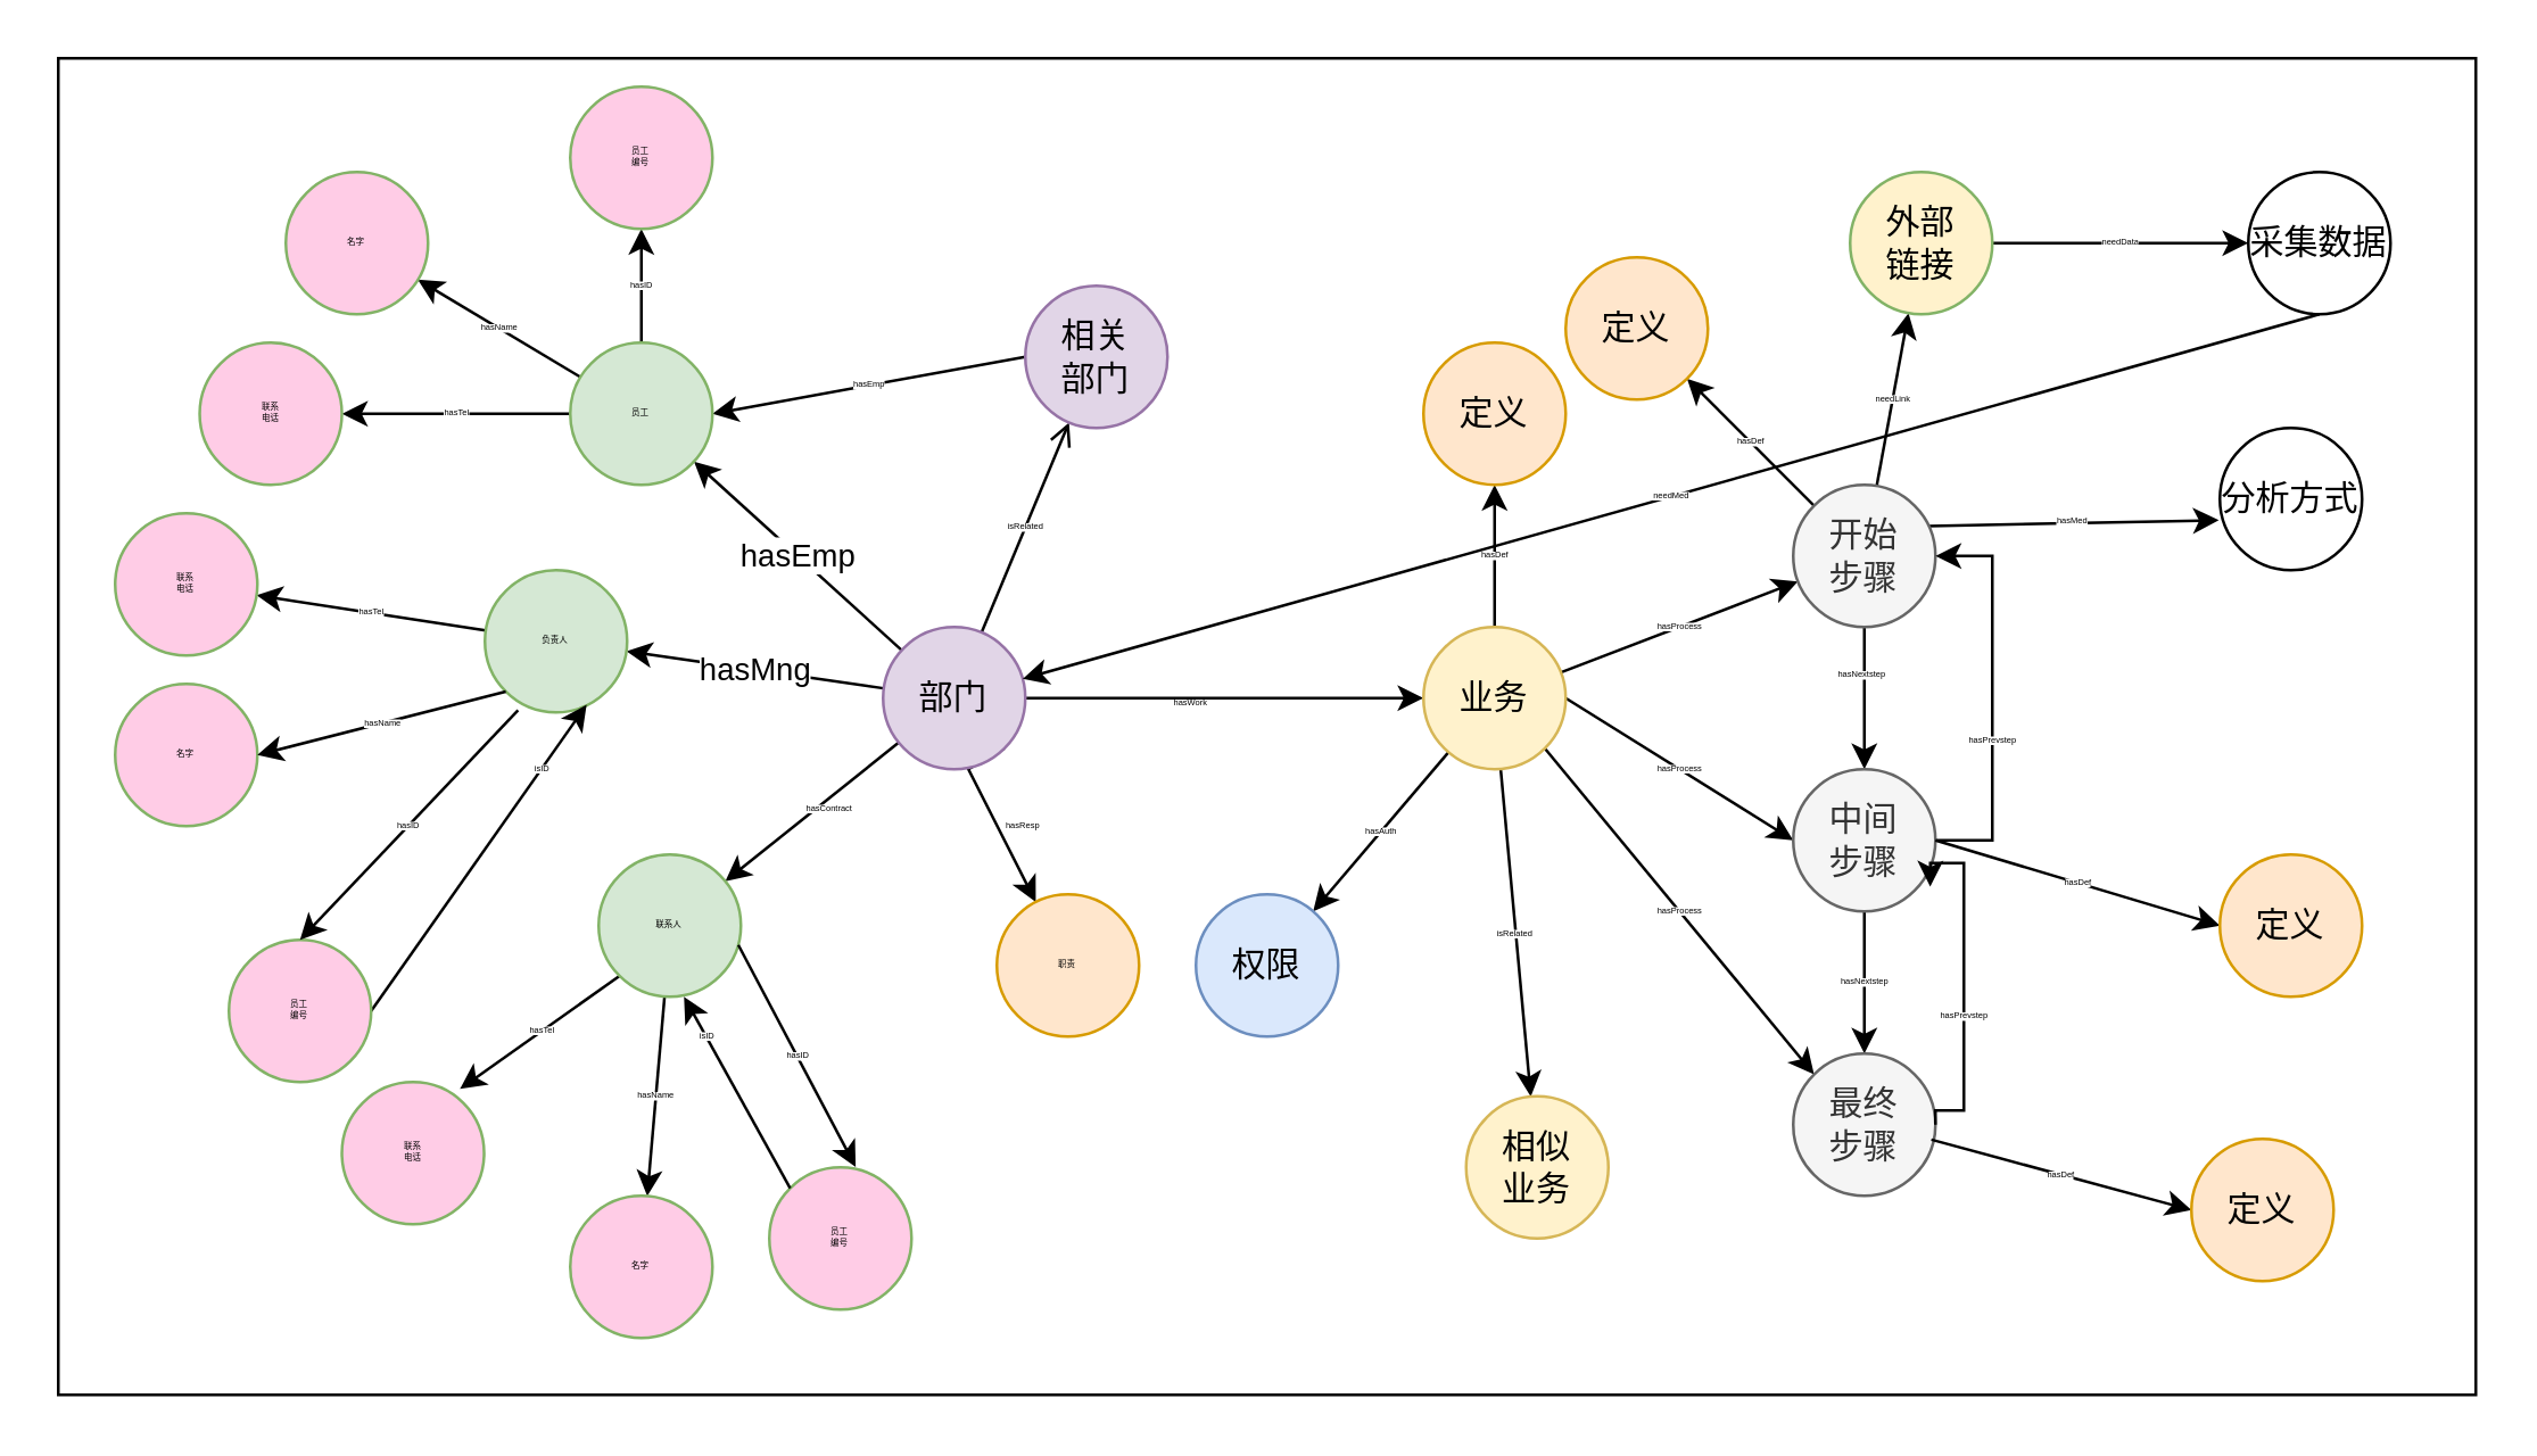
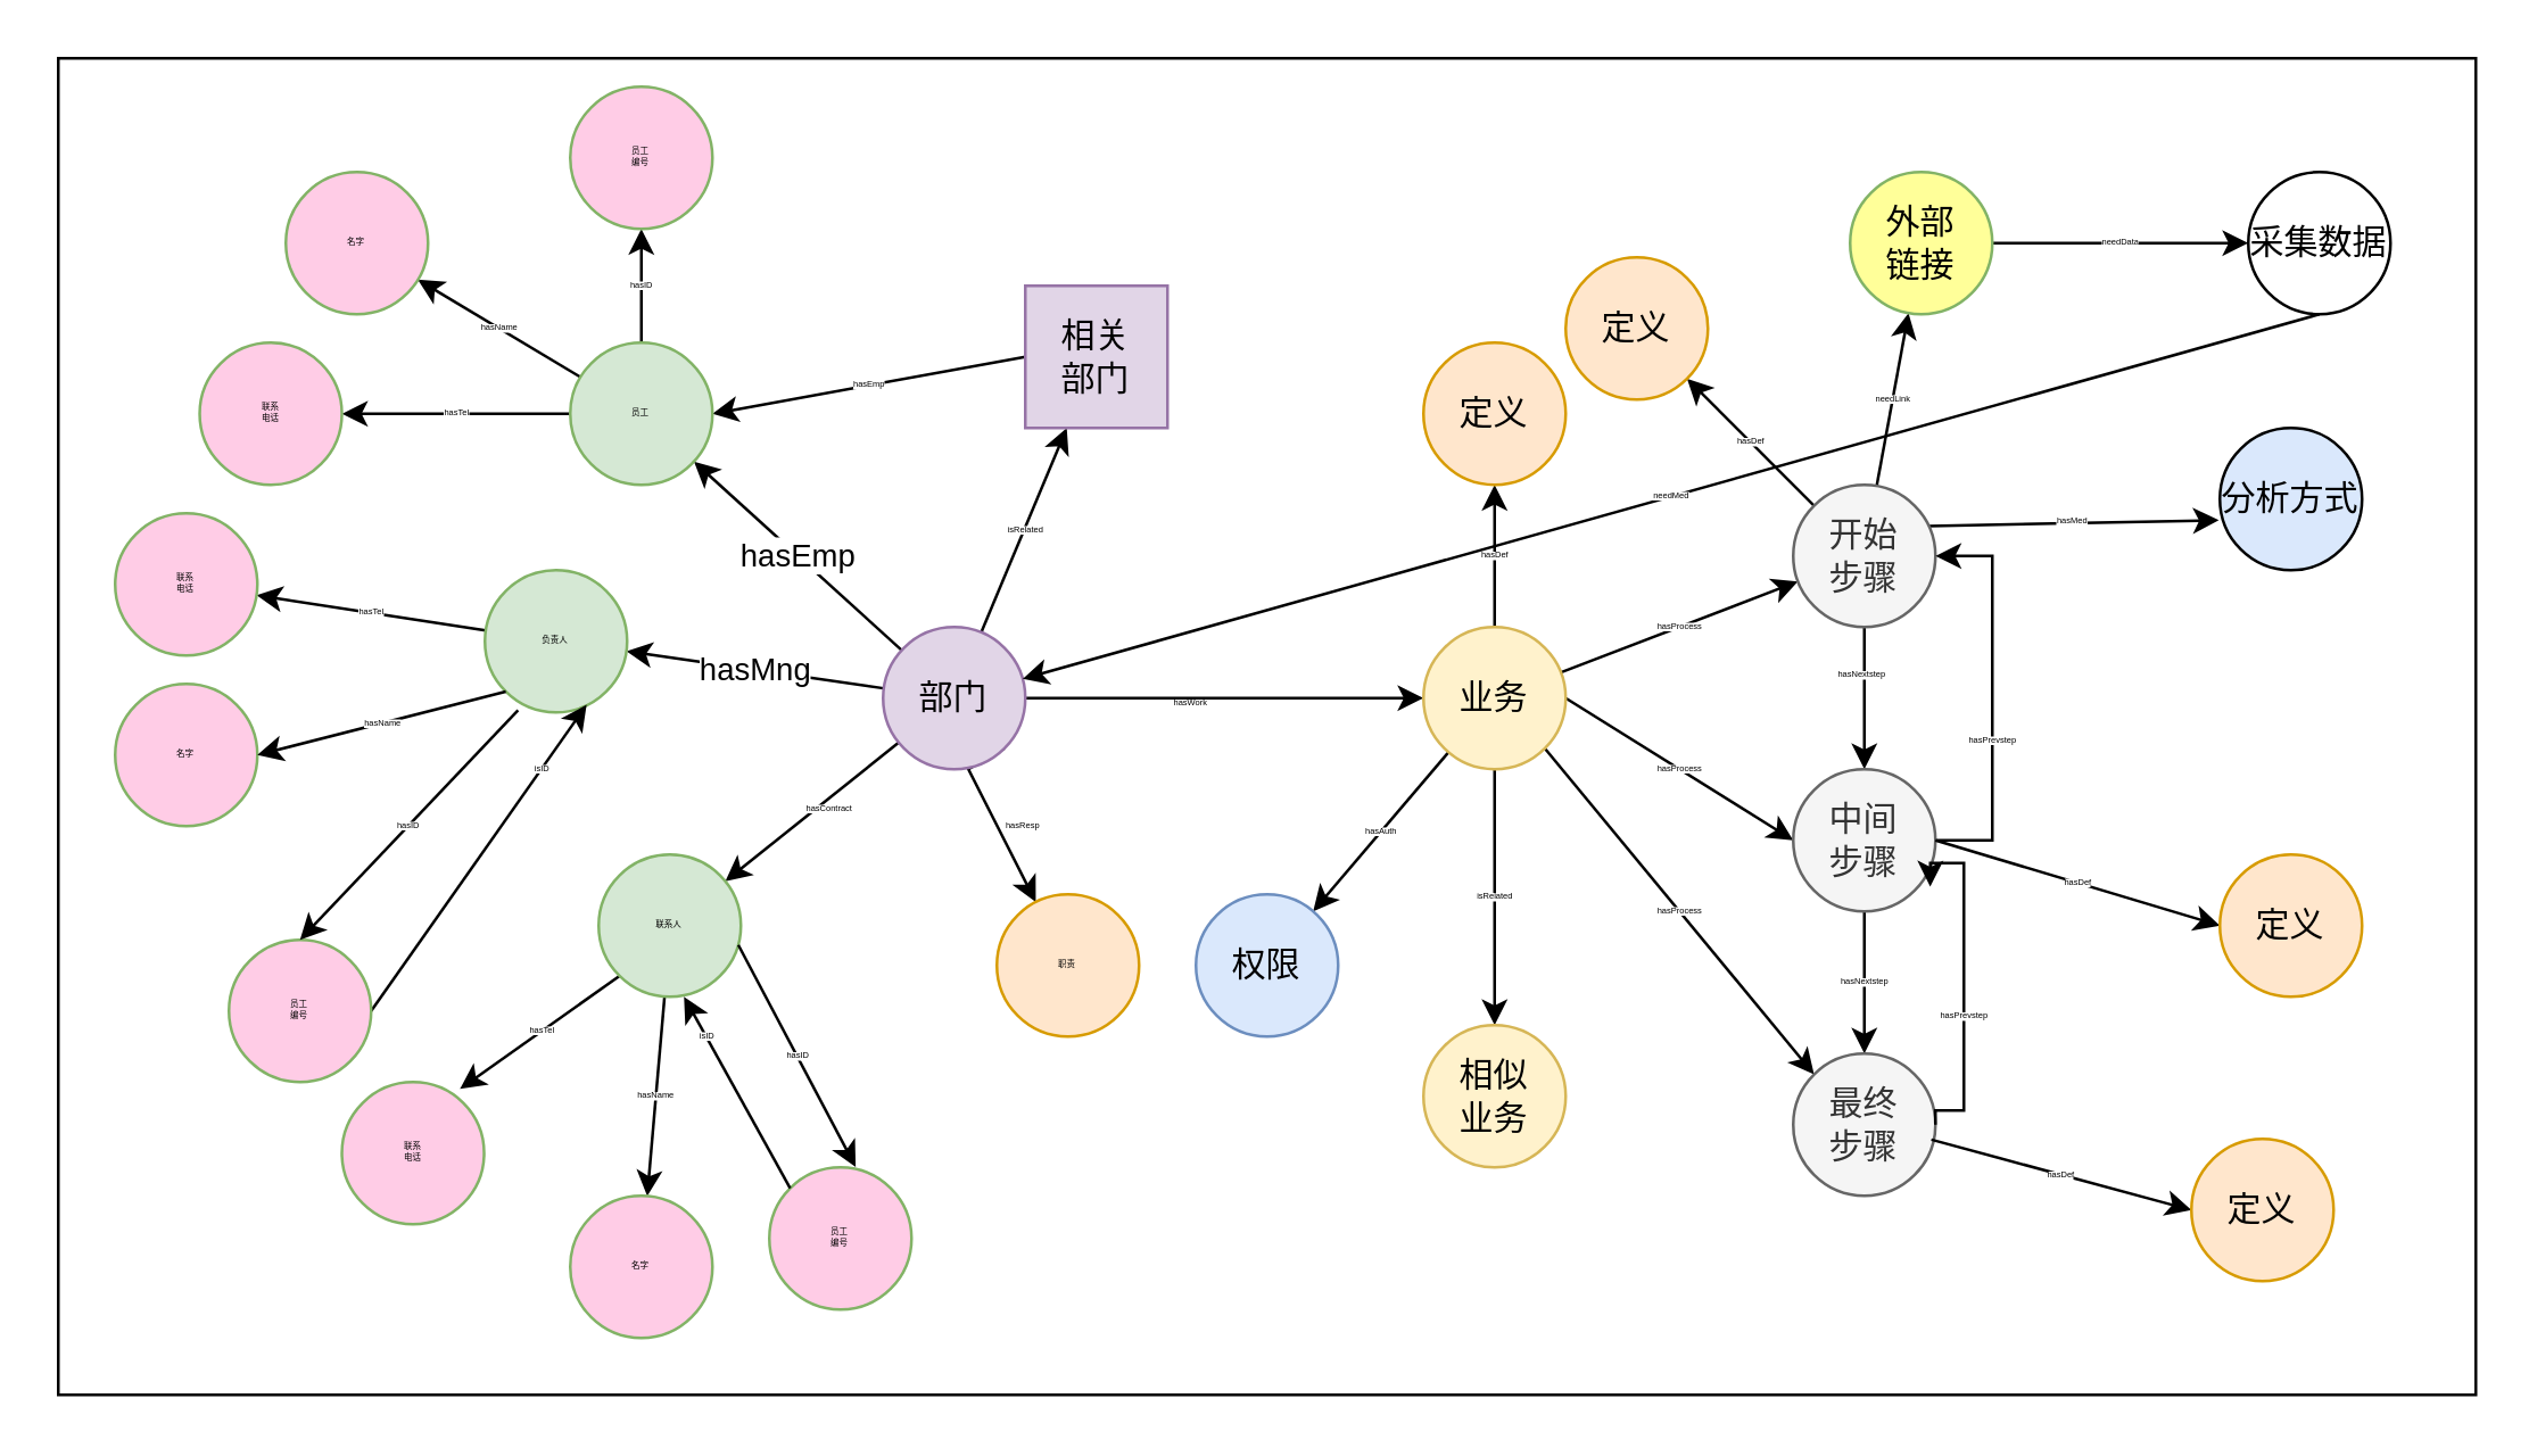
- <mxCell id="32" value="外部&lt;br&gt;链接" style="ellipse;whiteSpace=wrap;html=1;fillColor=#fff2cc;strokeColor=#82b366;" parent="1" vertex="1"><mxGeometry x="650" y="60" width="50" height="50" as="geometry" /></mxCell>
+ <mxCell id="32" value="外部&lt;br&gt;链接" style="ellipse;whiteSpace=wrap;html=1;fillColor=#FFFF99;strokeColor=#82b366;" parent="1" vertex="1"><mxGeometry x="650" y="60" width="50" height="50" as="geometry" /></mxCell>
- <mxCell id="14" value="相关&lt;br&gt;部门" style="ellipse;whiteSpace=wrap;html=1;fillColor=#e1d5e7;strokeColor=#9673a6;" parent="1" vertex="1"><mxGeometry x="360" y="100" width="50" height="50" as="geometry" /></mxCell>
+ <mxCell id="14" value="相关&lt;br&gt;部门" style="whiteSpace=wrap;html=1;fillColor=#e1d5e7;strokeColor=#9673a6;rounded=0;" parent="1" vertex="1"><mxGeometry x="360" y="100" width="50" height="50" as="geometry" /></mxCell>
- <mxCell id="11" value="isRelated" style="edgeStyle=none;rounded=0;orthogonalLoop=1;jettySize=auto;html=1;fontSize=3;endArrow=open;" parent="1" source="12" target="14" edge="1"><mxGeometry relative="1" as="geometry" /></mxCell>
+ <mxCell id="11" value="isRelated" style="edgeStyle=none;rounded=0;orthogonalLoop=1;jettySize=auto;html=1;fontSize=3;" parent="1" source="12" target="14" edge="1"><mxGeometry relative="1" as="geometry" /></mxCell>
- <mxCell id="55" value="分析方式" style="ellipse;whiteSpace=wrap;html=1;" parent="1" vertex="1"><mxGeometry x="780" y="150" width="50" height="50" as="geometry" /></mxCell>
+ <mxCell id="55" value="分析方式" style="ellipse;whiteSpace=wrap;html=1;fillColor=#dae8fc;" parent="1" vertex="1"><mxGeometry x="780" y="150" width="50" height="50" as="geometry" /></mxCell>
- <mxCell id="22" value="相似&lt;br&gt;业务" style="ellipse;whiteSpace=wrap;html=1;fillColor=#fff2cc;strokeColor=#d6b656;" parent="1" vertex="1"><mxGeometry x="515" y="385" width="50" height="50" as="geometry" /></mxCell>
+ <mxCell id="22" value="相似&lt;br&gt;业务" style="ellipse;whiteSpace=wrap;html=1;fillColor=#fff2cc;strokeColor=#d6b656;" parent="1" vertex="1"><mxGeometry x="500" y="360" width="50" height="50" as="geometry" /></mxCell>
